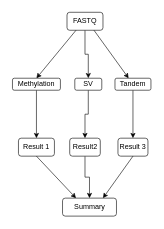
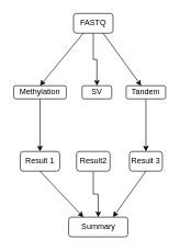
- <mxCell id="7" value="" style="edgeStyle=orthogonalEdgeStyle;rounded=0;orthogonalLoop=1;jettySize=auto;html=1;" edge="1" parent="1" source="8" target="14"><mxGeometry relative="1" as="geometry" /></mxCell>
